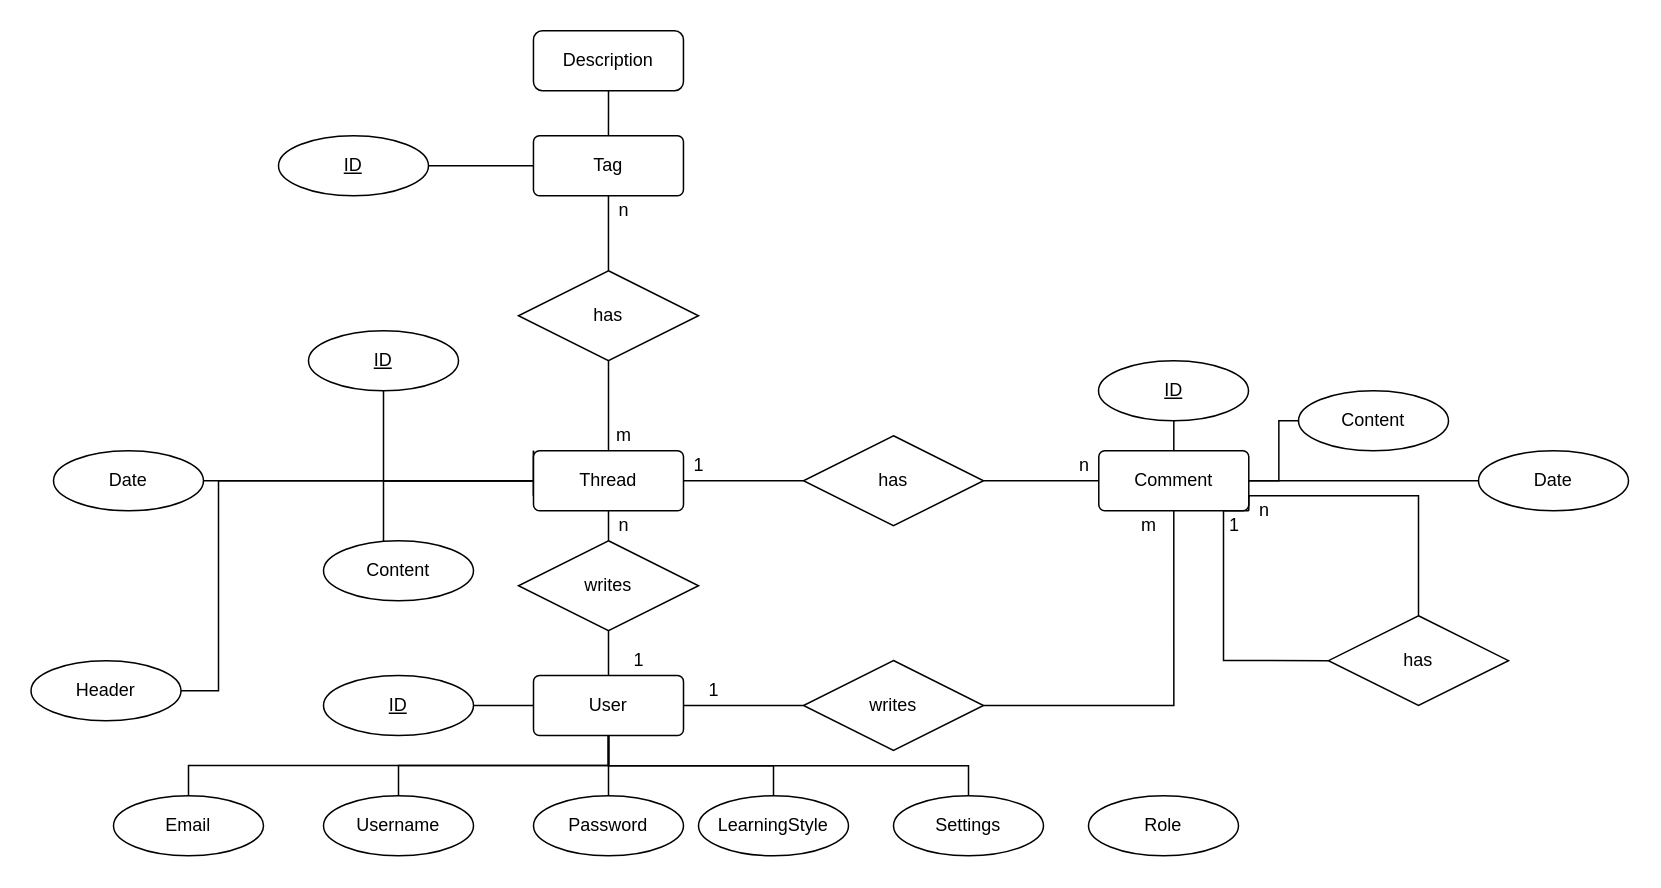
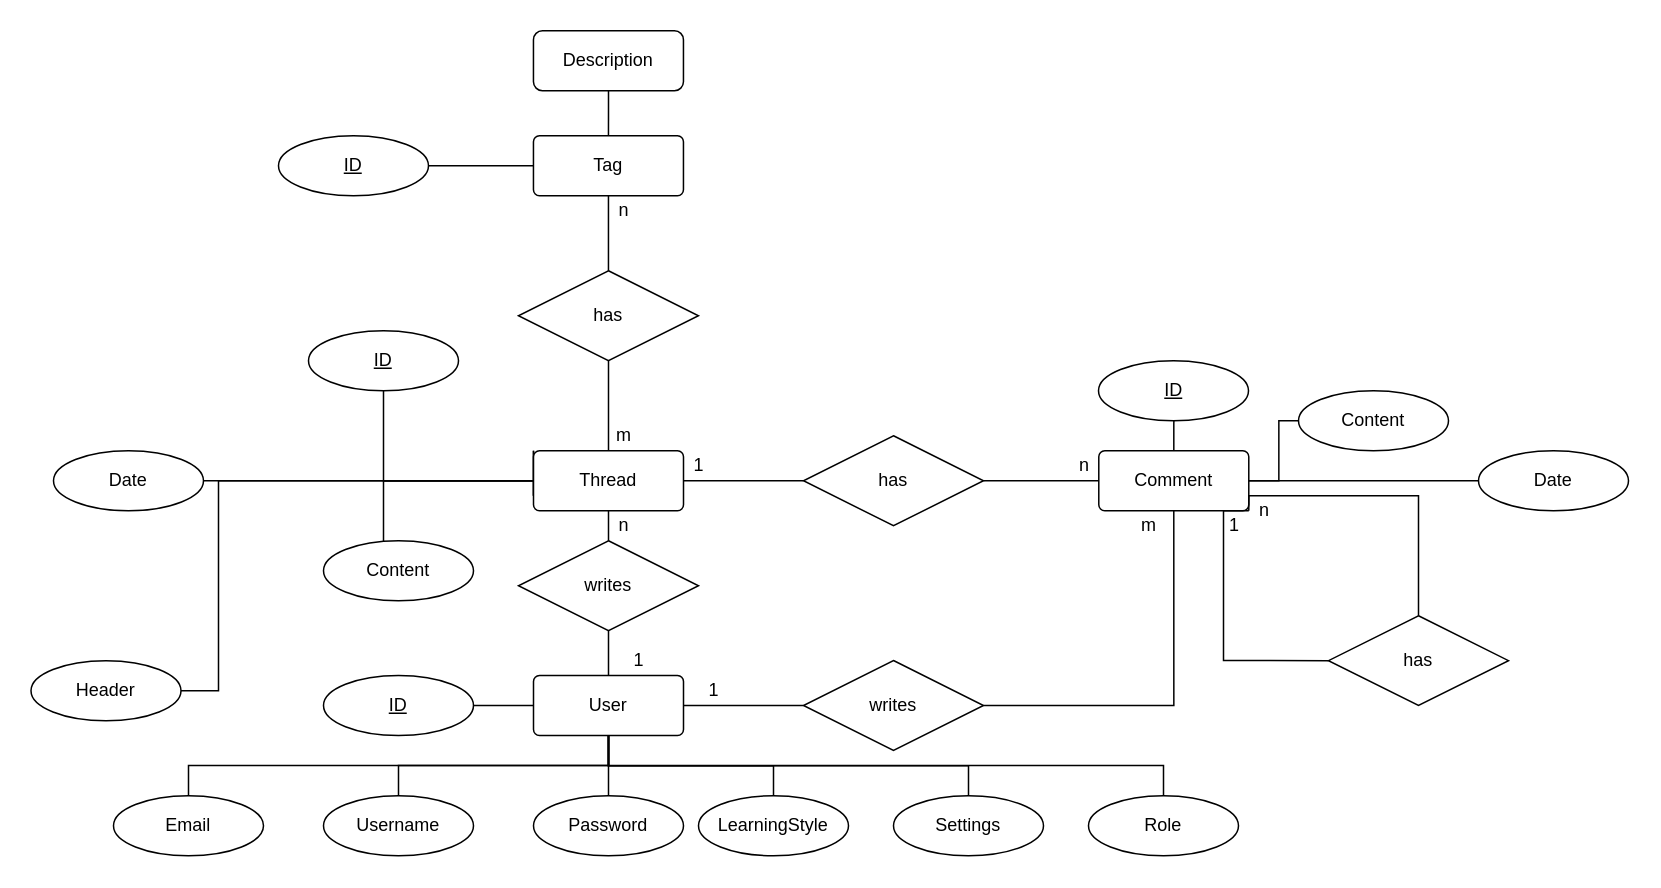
+ <mxCell id="35" style="edgeStyle=orthogonalEdgeStyle;rounded=0;orthogonalLoop=1;jettySize=auto;html=1;exitX=0.5;exitY=1;exitDx=0;exitDy=0;endArrow=none;endFill=0;" edge="1" parent="1" source="36" target="63"><mxGeometry relative="1" as="geometry"><mxPoint x="755" y="530" as="targetPoint" /></mxGeometry></mxCell>
